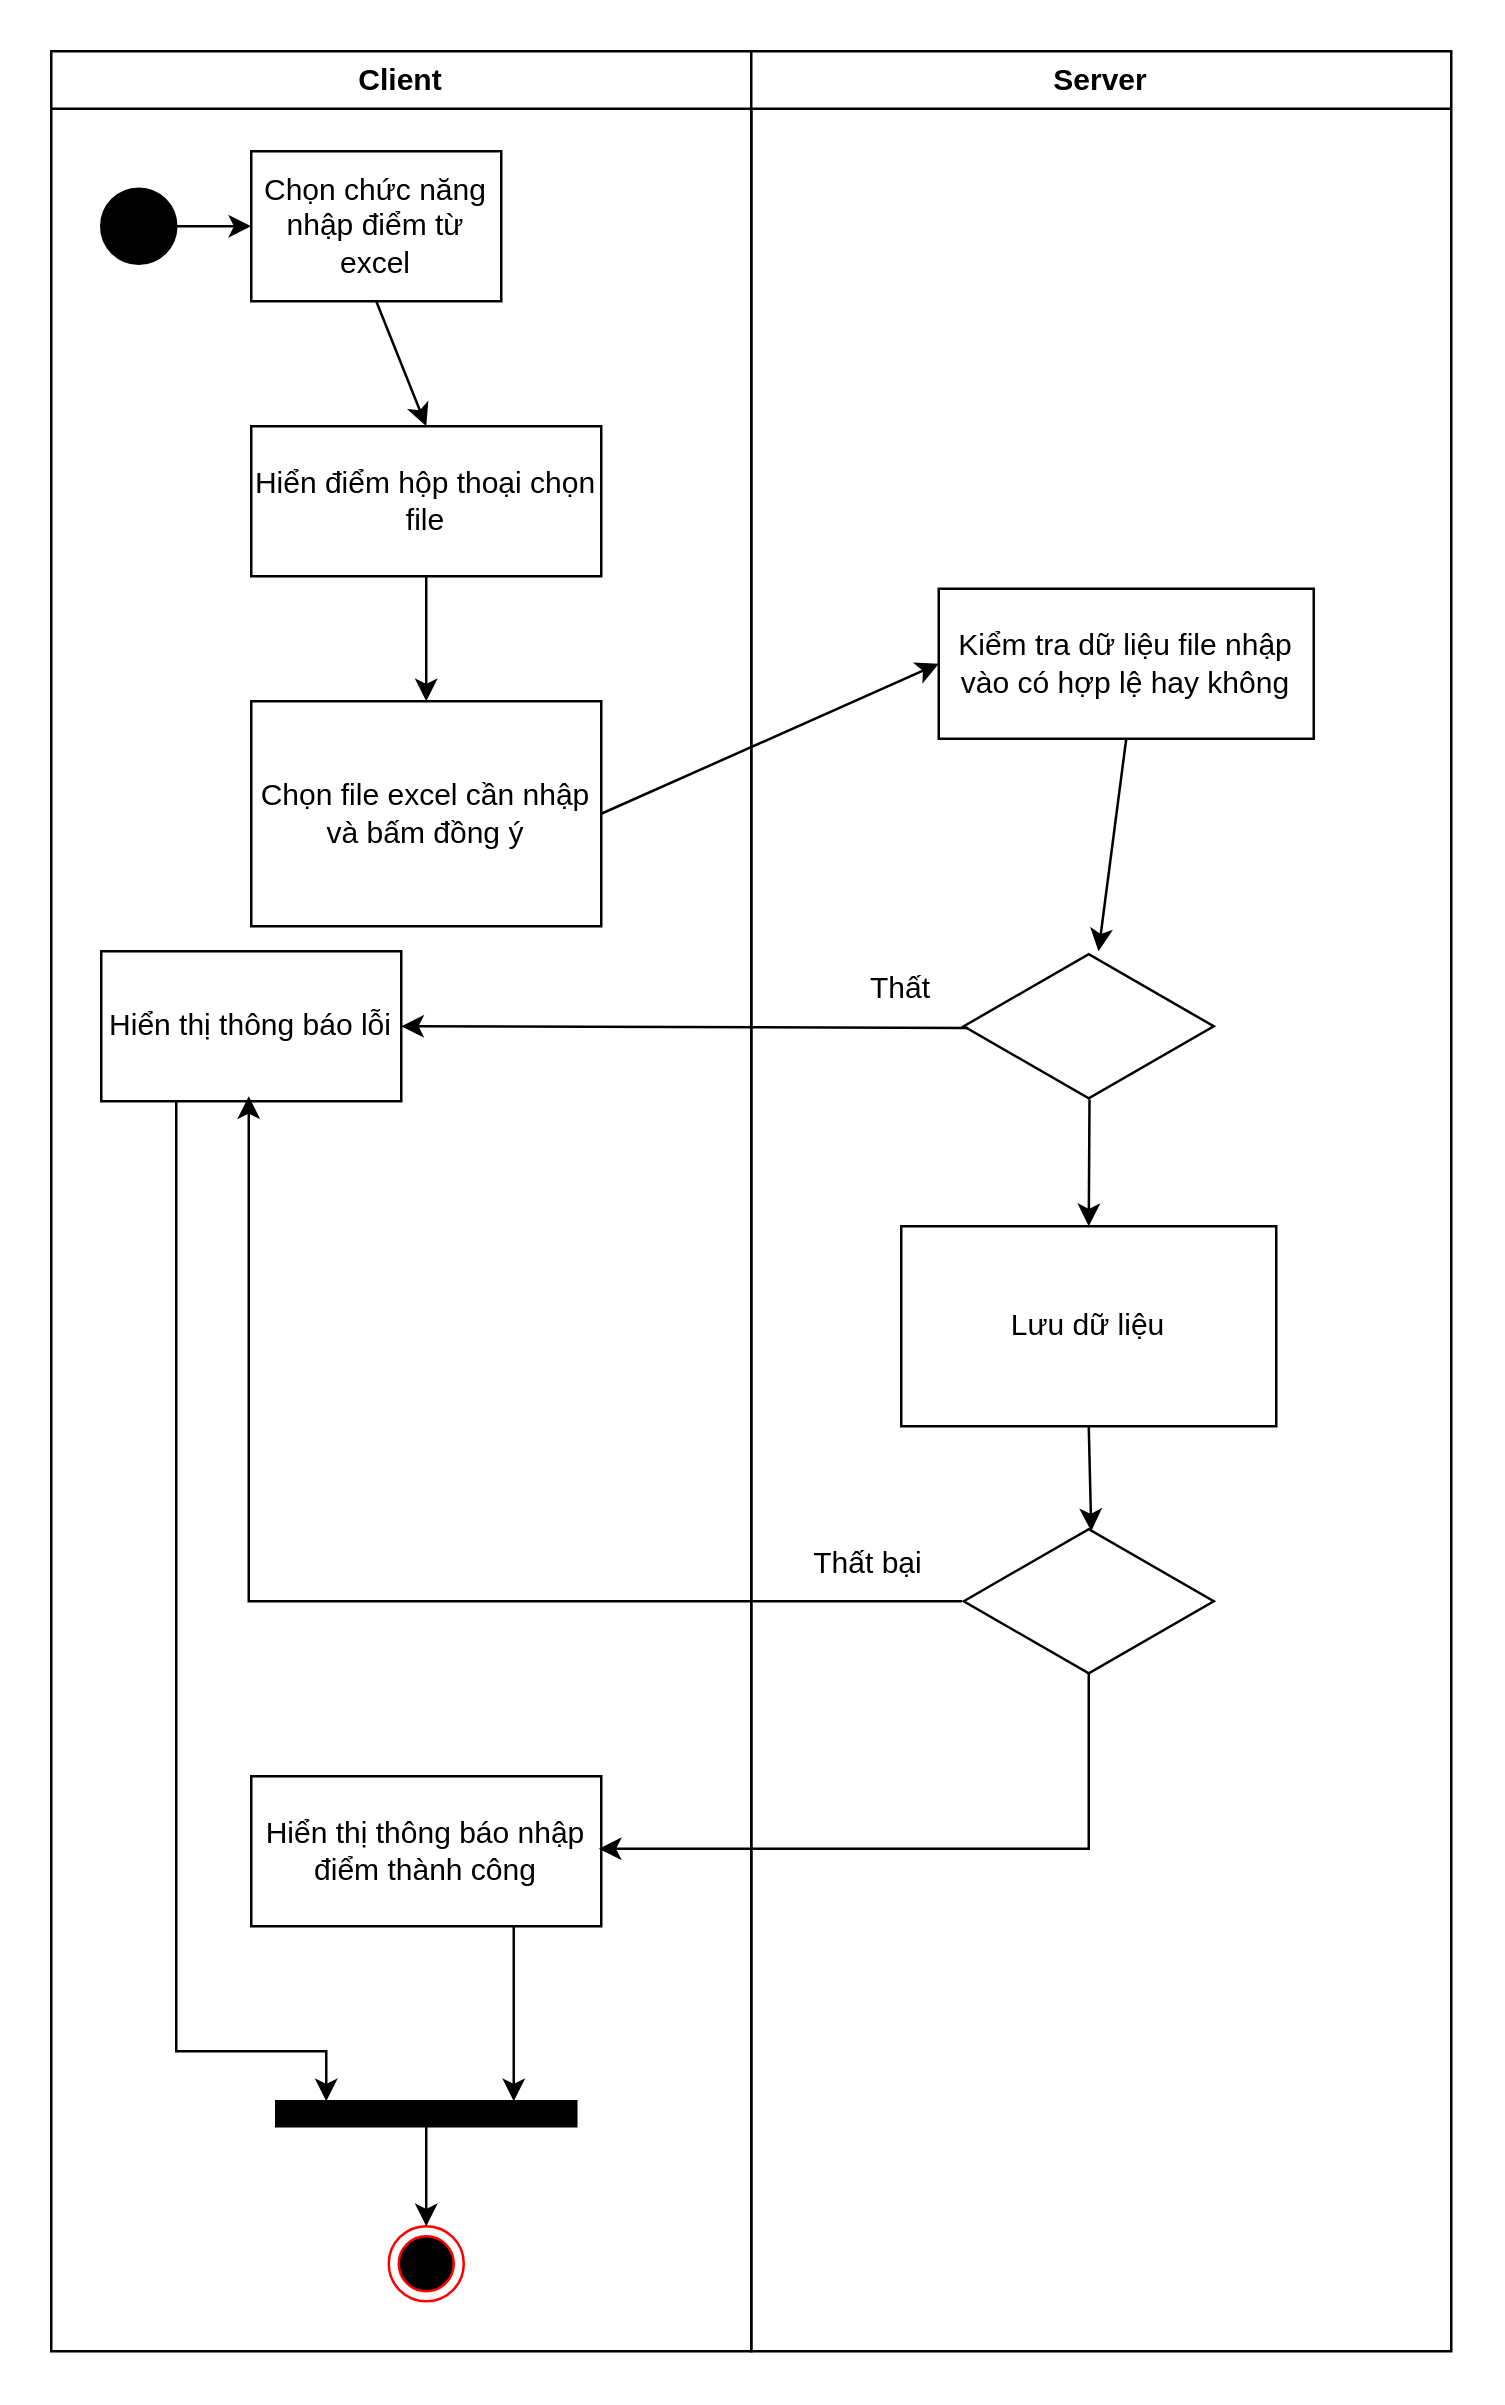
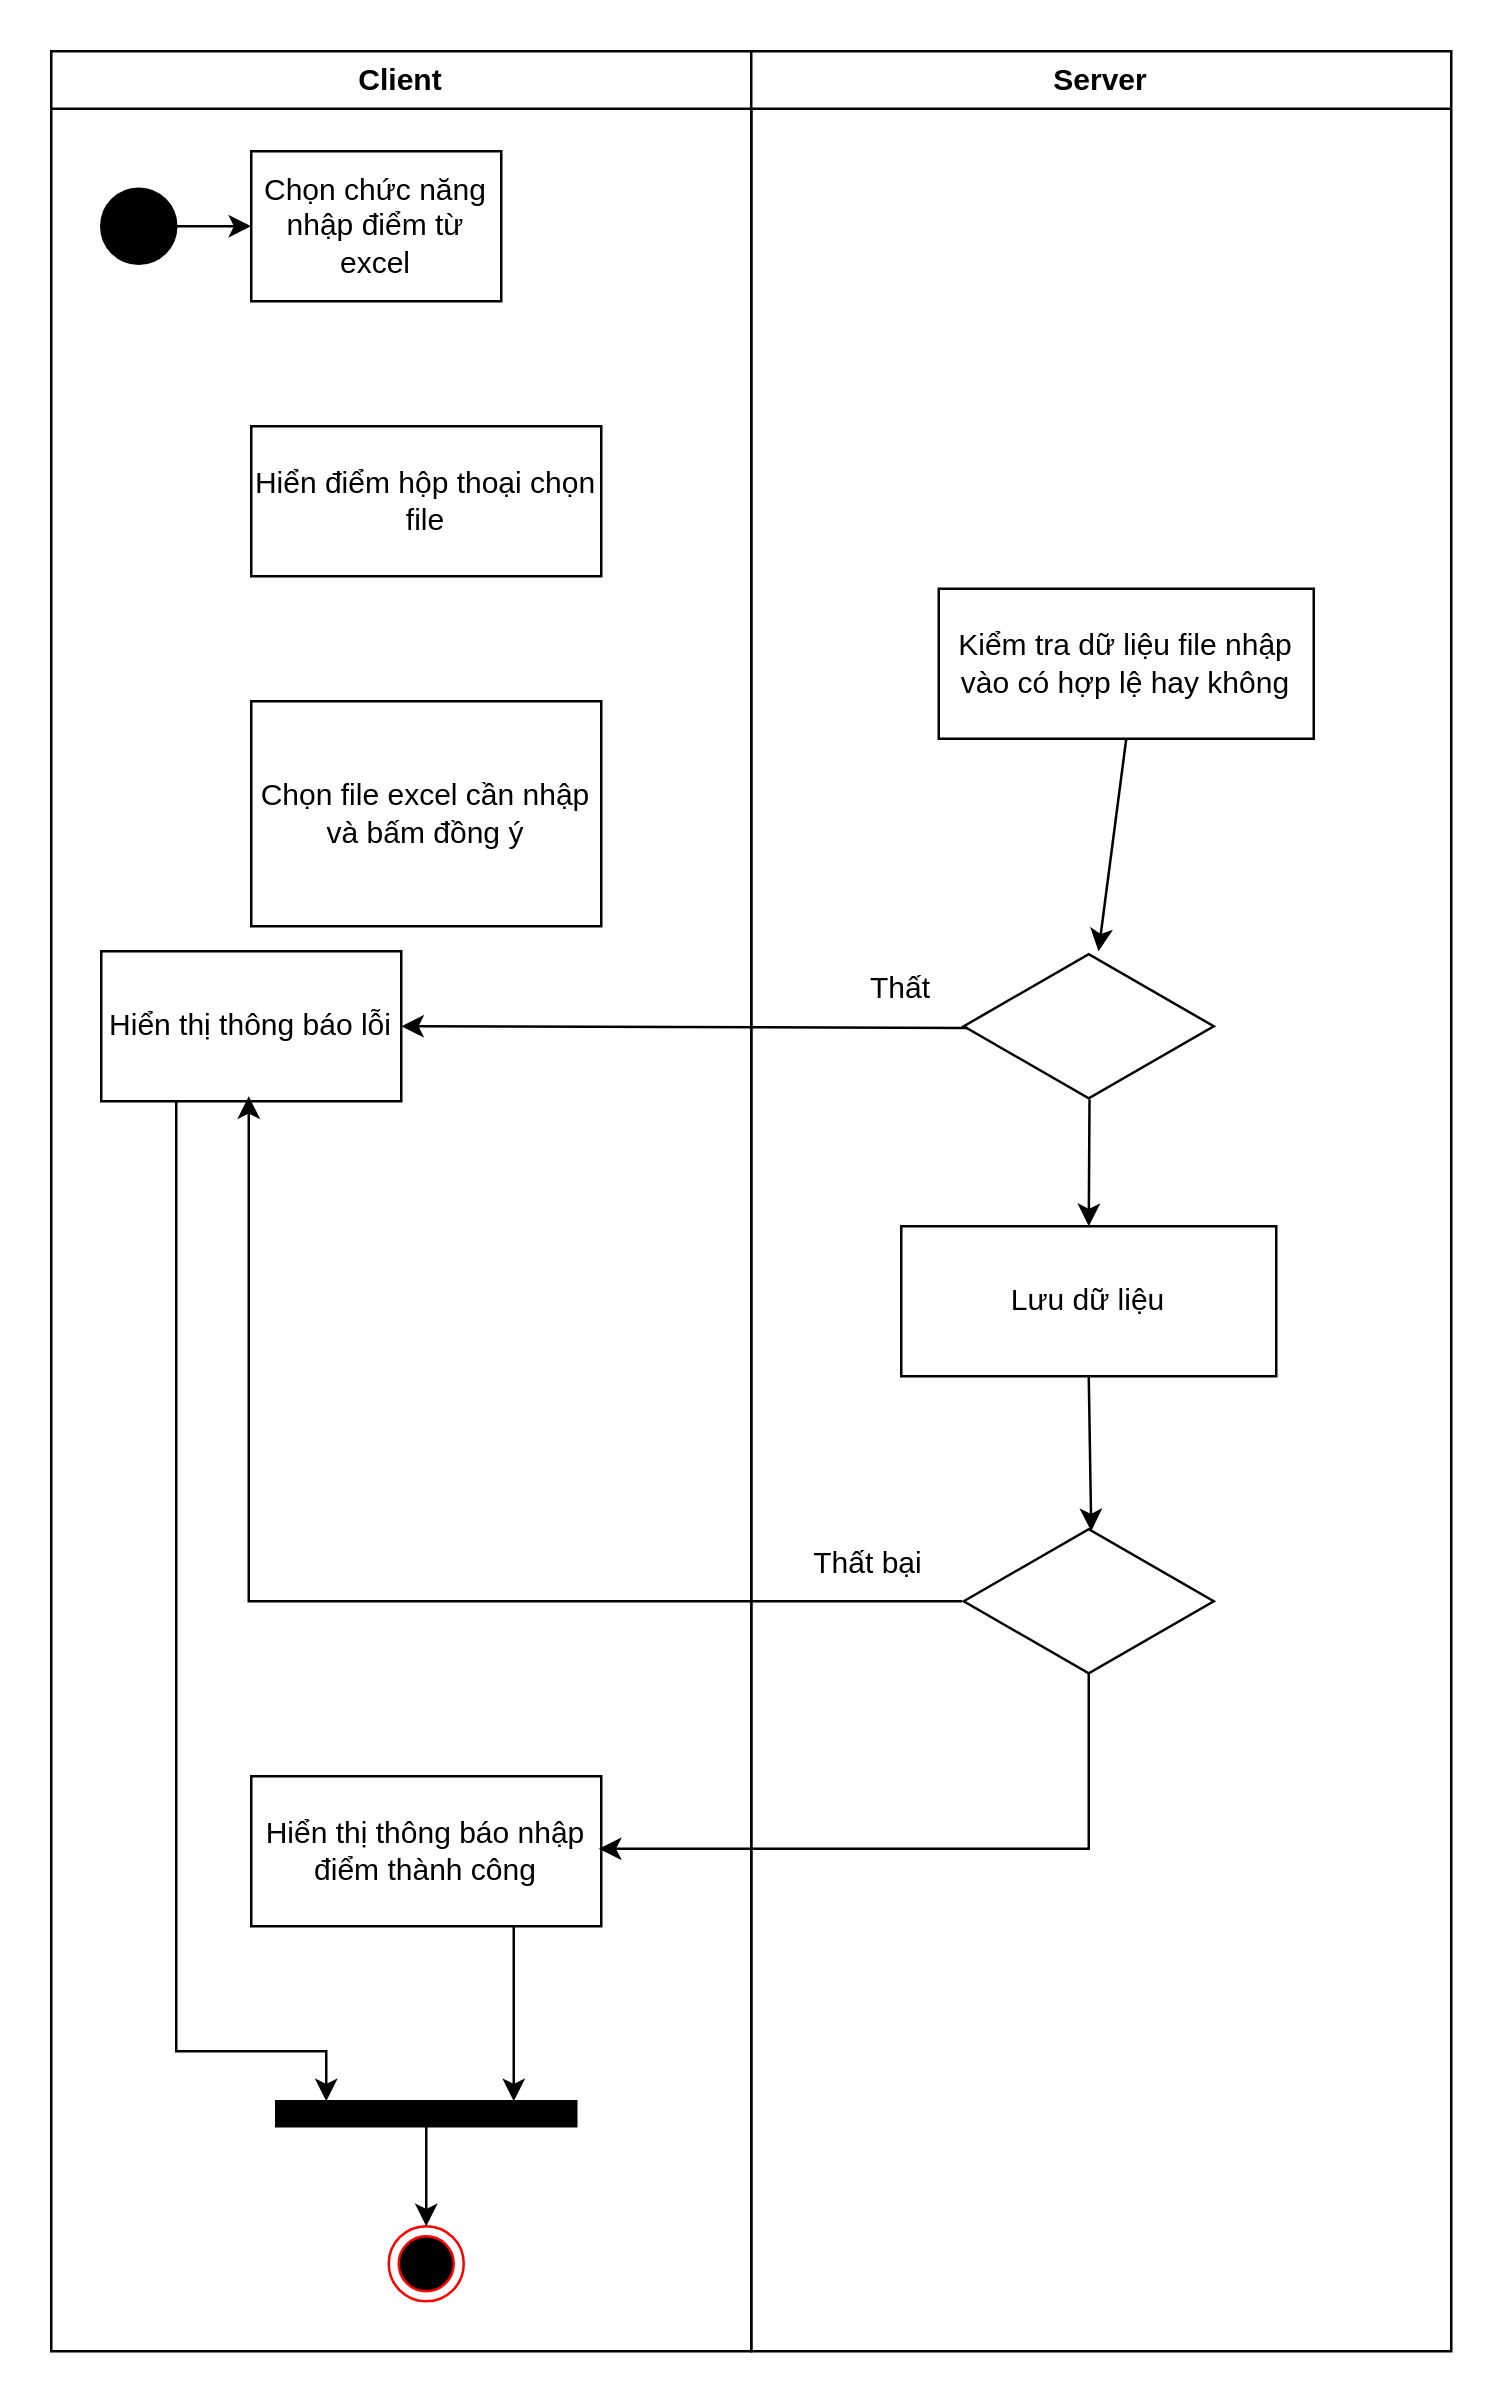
- <mxCell id="8" value="" style="endArrow=classic;html=1;rounded=0;exitX=0.5;exitY=1;exitDx=0;exitDy=0;entryX=0.5;entryY=0;entryDx=0;entryDy=0;" edge="1" parent="2" source="4" target="7"><mxGeometry width="50" height="50" relative="1" as="geometry"><mxPoint x="300" y="140" as="sourcePoint" /><mxPoint x="350" y="90" as="targetPoint" /></mxGeometry></mxCell>
- <mxCell id="10" value="" style="endArrow=classic;html=1;rounded=0;exitX=0.5;exitY=1;exitDx=0;exitDy=0;entryX=0.5;entryY=0;entryDx=0;entryDy=0;" edge="1" parent="2" source="7" target="9"><mxGeometry width="50" height="50" relative="1" as="geometry"><mxPoint x="300" y="340" as="sourcePoint" /><mxPoint x="350" y="290" as="targetPoint" /></mxGeometry></mxCell>
- <mxCell id="27" value="" style="endArrow=classic;html=1;rounded=0;exitX=1;exitY=0.5;exitDx=0;exitDy=0;entryX=0;entryY=0.5;entryDx=0;entryDy=0;" edge="1" parent="1" source="9" target="18"><mxGeometry width="50" height="50" relative="1" as="geometry"><mxPoint x="320" y="360" as="sourcePoint" /><mxPoint x="330" y="310" as="targetPoint" /></mxGeometry></mxCell>
- <mxCell id="22" value="Lưu dữ liệu" style="rounded=0;whiteSpace=wrap;html=1;" vertex="1" parent="17"><mxGeometry x="60" y="470" width="150" height="80" as="geometry" /></mxCell>
+ <mxCell id="22" value="Lưu dữ liệu" style="rounded=0;whiteSpace=wrap;html=1;" vertex="1" parent="17"><mxGeometry x="60" y="470" width="150" height="60" as="geometry" /></mxCell>
